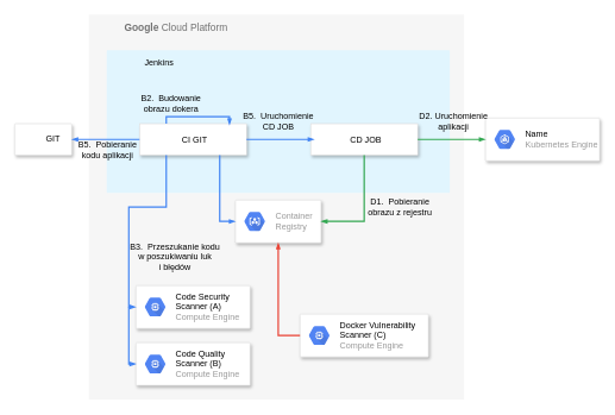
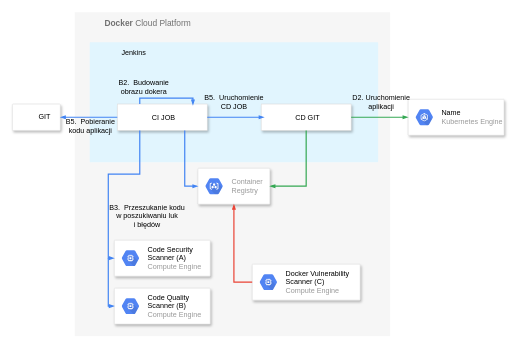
- <mxCell id="2" value="&lt;b&gt;Google &lt;/b&gt;Cloud Platform" style="fillColor=#F6F6F6;strokeColor=none;shadow=0;gradientColor=none;fontSize=14;align=left;spacing=10;fontColor=#717171;9E9E9E;verticalAlign=top;spacingTop=-4;fontStyle=0;spacingLeft=40;html=1;container=0;" vertex="1" parent="1"><mxGeometry x="124" y="20" width="526" height="540" as="geometry" /></mxCell>
+ <mxCell id="2" value="&lt;b&gt;Docker &lt;/b&gt;Cloud Platform" style="fillColor=#F6F6F6;strokeColor=none;shadow=0;gradientColor=none;fontSize=14;align=left;spacing=10;fontColor=#717171;9E9E9E;verticalAlign=top;spacingTop=-4;fontStyle=0;spacingLeft=40;html=1;container=0;" vertex="1" parent="1"><mxGeometry x="124" y="20" width="526" height="540" as="geometry" /></mxCell>
- <mxCell id="8" value="CI GIT" style="dashed=0;strokeColor=#dddddd;shadow=1;strokeWidth=1;labelPosition=center;verticalLabelPosition=middle;align=center;verticalAlign=middle;spacingLeft=5;fontSize=12;fontColor=#000000;fillColor=default;" vertex="1" parent="1"><mxGeometry x="195" y="173" width="150" height="44" as="geometry" /></mxCell>
+ <mxCell id="8" value="CI JOB" style="dashed=0;strokeColor=#dddddd;shadow=1;strokeWidth=1;labelPosition=center;verticalLabelPosition=middle;align=center;verticalAlign=middle;spacingLeft=5;fontSize=12;fontColor=#000000;fillColor=default;" vertex="1" parent="1"><mxGeometry x="195" y="173" width="150" height="44" as="geometry" /></mxCell>
- <mxCell id="9" value="CD JOB" style="dashed=0;strokeColor=#dddddd;shadow=1;strokeWidth=1;labelPosition=center;verticalLabelPosition=middle;align=center;verticalAlign=middle;spacingLeft=5;fontSize=12;fontColor=#000000;fillColor=default;" vertex="1" parent="1"><mxGeometry x="435" y="173" width="150" height="44" as="geometry" /></mxCell>
+ <mxCell id="9" value="CD GIT" style="dashed=0;strokeColor=#dddddd;shadow=1;strokeWidth=1;labelPosition=center;verticalLabelPosition=middle;align=center;verticalAlign=middle;spacingLeft=5;fontSize=12;fontColor=#000000;fillColor=default;" vertex="1" parent="1"><mxGeometry x="435" y="173" width="150" height="44" as="geometry" /></mxCell>
- <mxCell id="31" value="D1. &amp;nbsp;Pobieranie obrazu z rejestru" style="text;html=1;strokeColor=none;fillColor=none;align=center;verticalAlign=middle;whiteSpace=wrap;rounded=0;fontColor=#000000;" vertex="1" parent="1"><mxGeometry x="510" y="275" width="101" height="30" as="geometry" /></mxCell>
